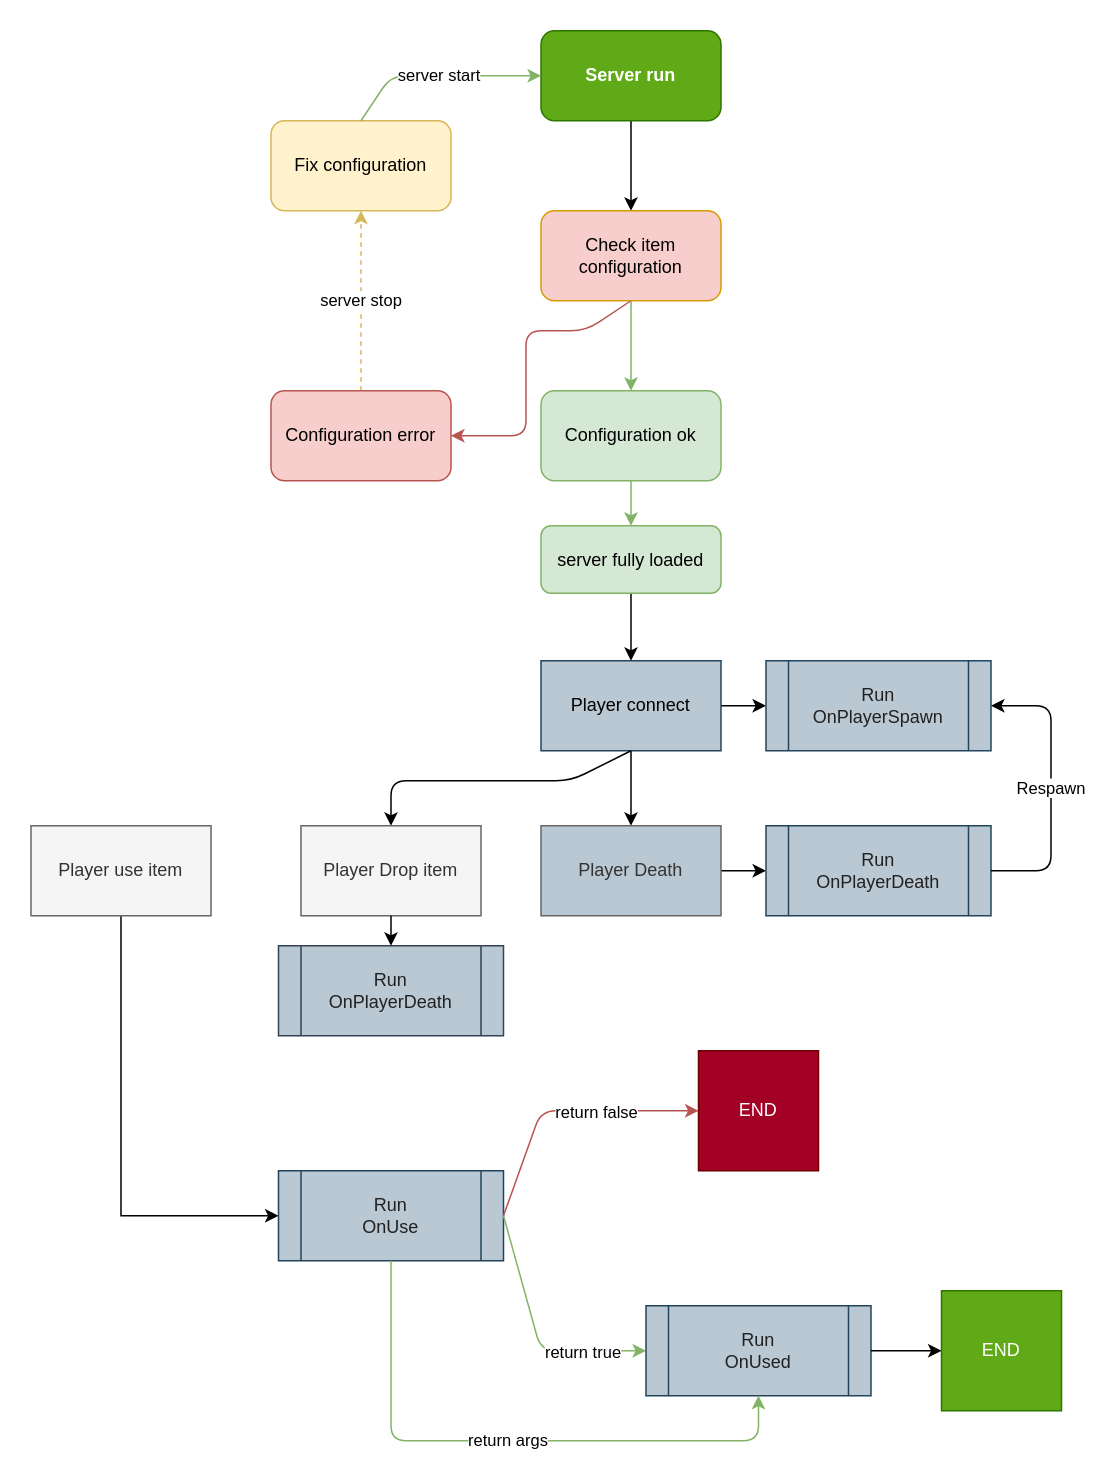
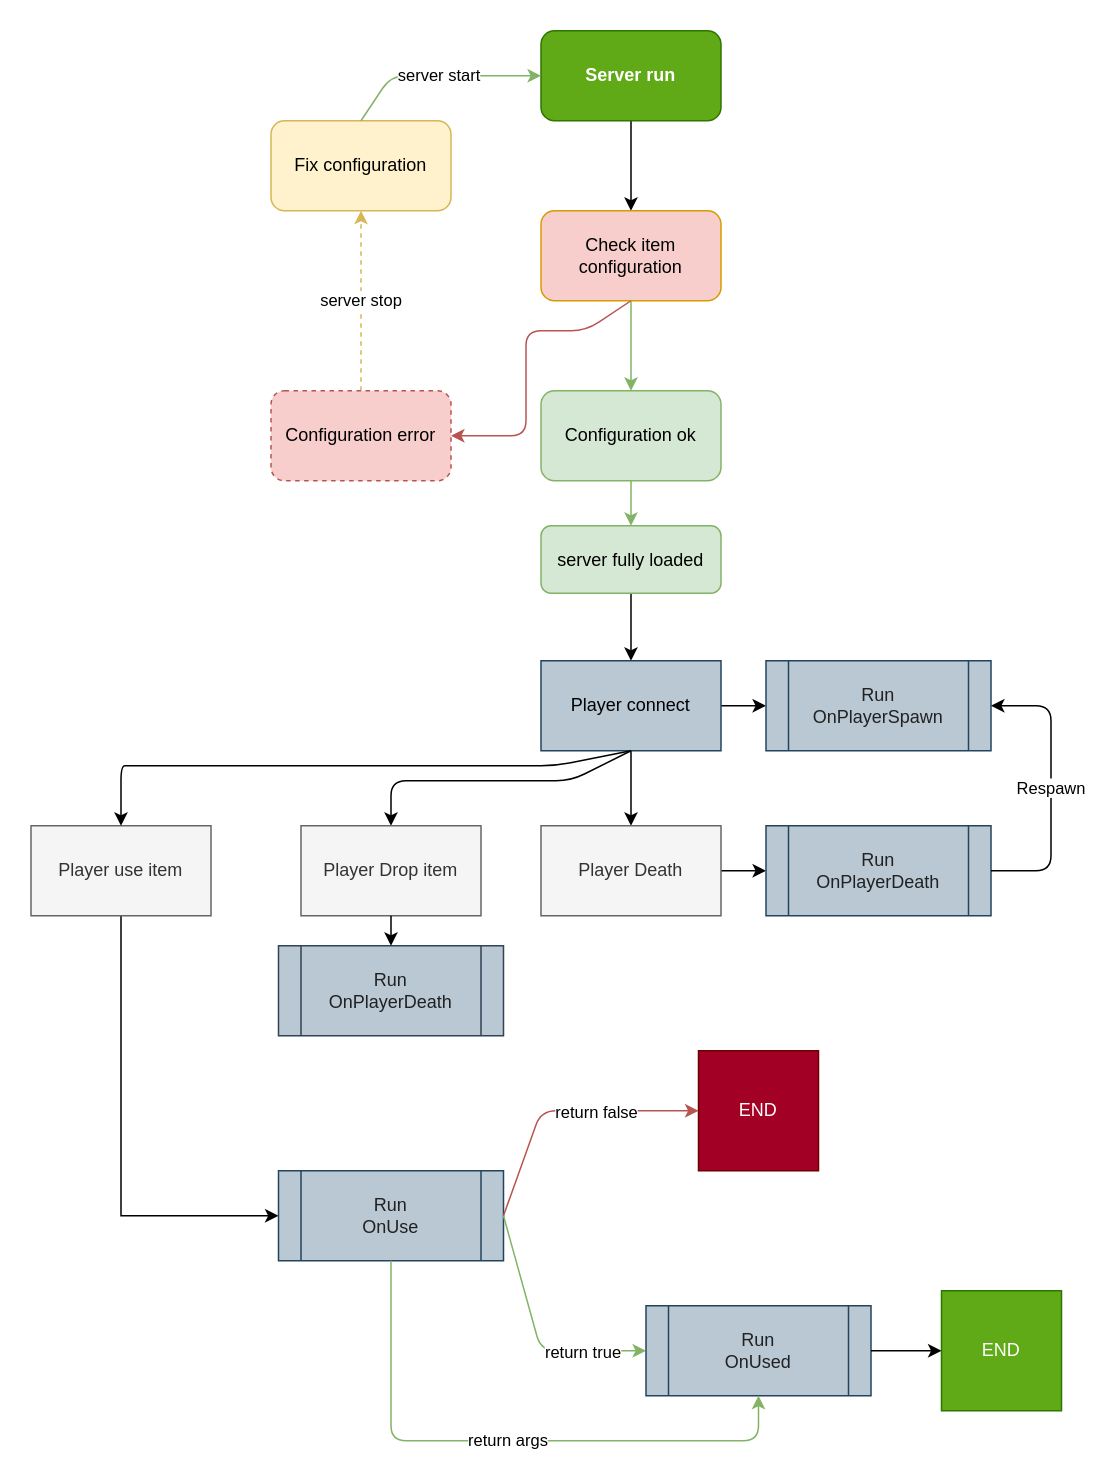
- <mxCell id="6" value="Configuration error" style="rounded=1;whiteSpace=wrap;html=1;fillColor=#f8cecc;strokeColor=#b85450;" vertex="1" parent="1"><mxGeometry x="180" y="260" width="120" height="60" as="geometry" /></mxCell>
+ <mxCell id="6" value="Configuration error" style="rounded=1;whiteSpace=wrap;html=1;fillColor=#f8cecc;strokeColor=#b85450;dashed=1;" vertex="1" parent="1"><mxGeometry x="180" y="260" width="120" height="60" as="geometry" /></mxCell>
+ <mxCell id="29" value="" style="endArrow=classic;html=1;exitX=0.5;exitY=1;exitDx=0;exitDy=0;entryX=0.5;entryY=0;entryDx=0;entryDy=0;" edge="1" parent="1" source="17" target="28"><mxGeometry width="50" height="50" relative="1" as="geometry"><mxPoint x="310" y="530" as="sourcePoint" /><mxPoint x="360" y="480" as="targetPoint" /><Array as="points"><mxPoint x="370" y="510" /><mxPoint x="90" y="510" /><mxPoint x="80" y="510" /></Array></mxGeometry></mxCell>
- <mxCell id="20" value="Player Death" style="rounded=0;whiteSpace=wrap;html=1;fillColor=#bac8d3;strokeColor=#666666;fontColor=#333333;" vertex="1" parent="1"><mxGeometry x="360" y="550" width="120" height="60" as="geometry" /></mxCell>
+ <mxCell id="20" value="Player Death" style="rounded=0;whiteSpace=wrap;html=1;fillColor=#f5f5f5;strokeColor=#666666;fontColor=#333333;" vertex="1" parent="1"><mxGeometry x="360" y="550" width="120" height="60" as="geometry" /></mxCell>
